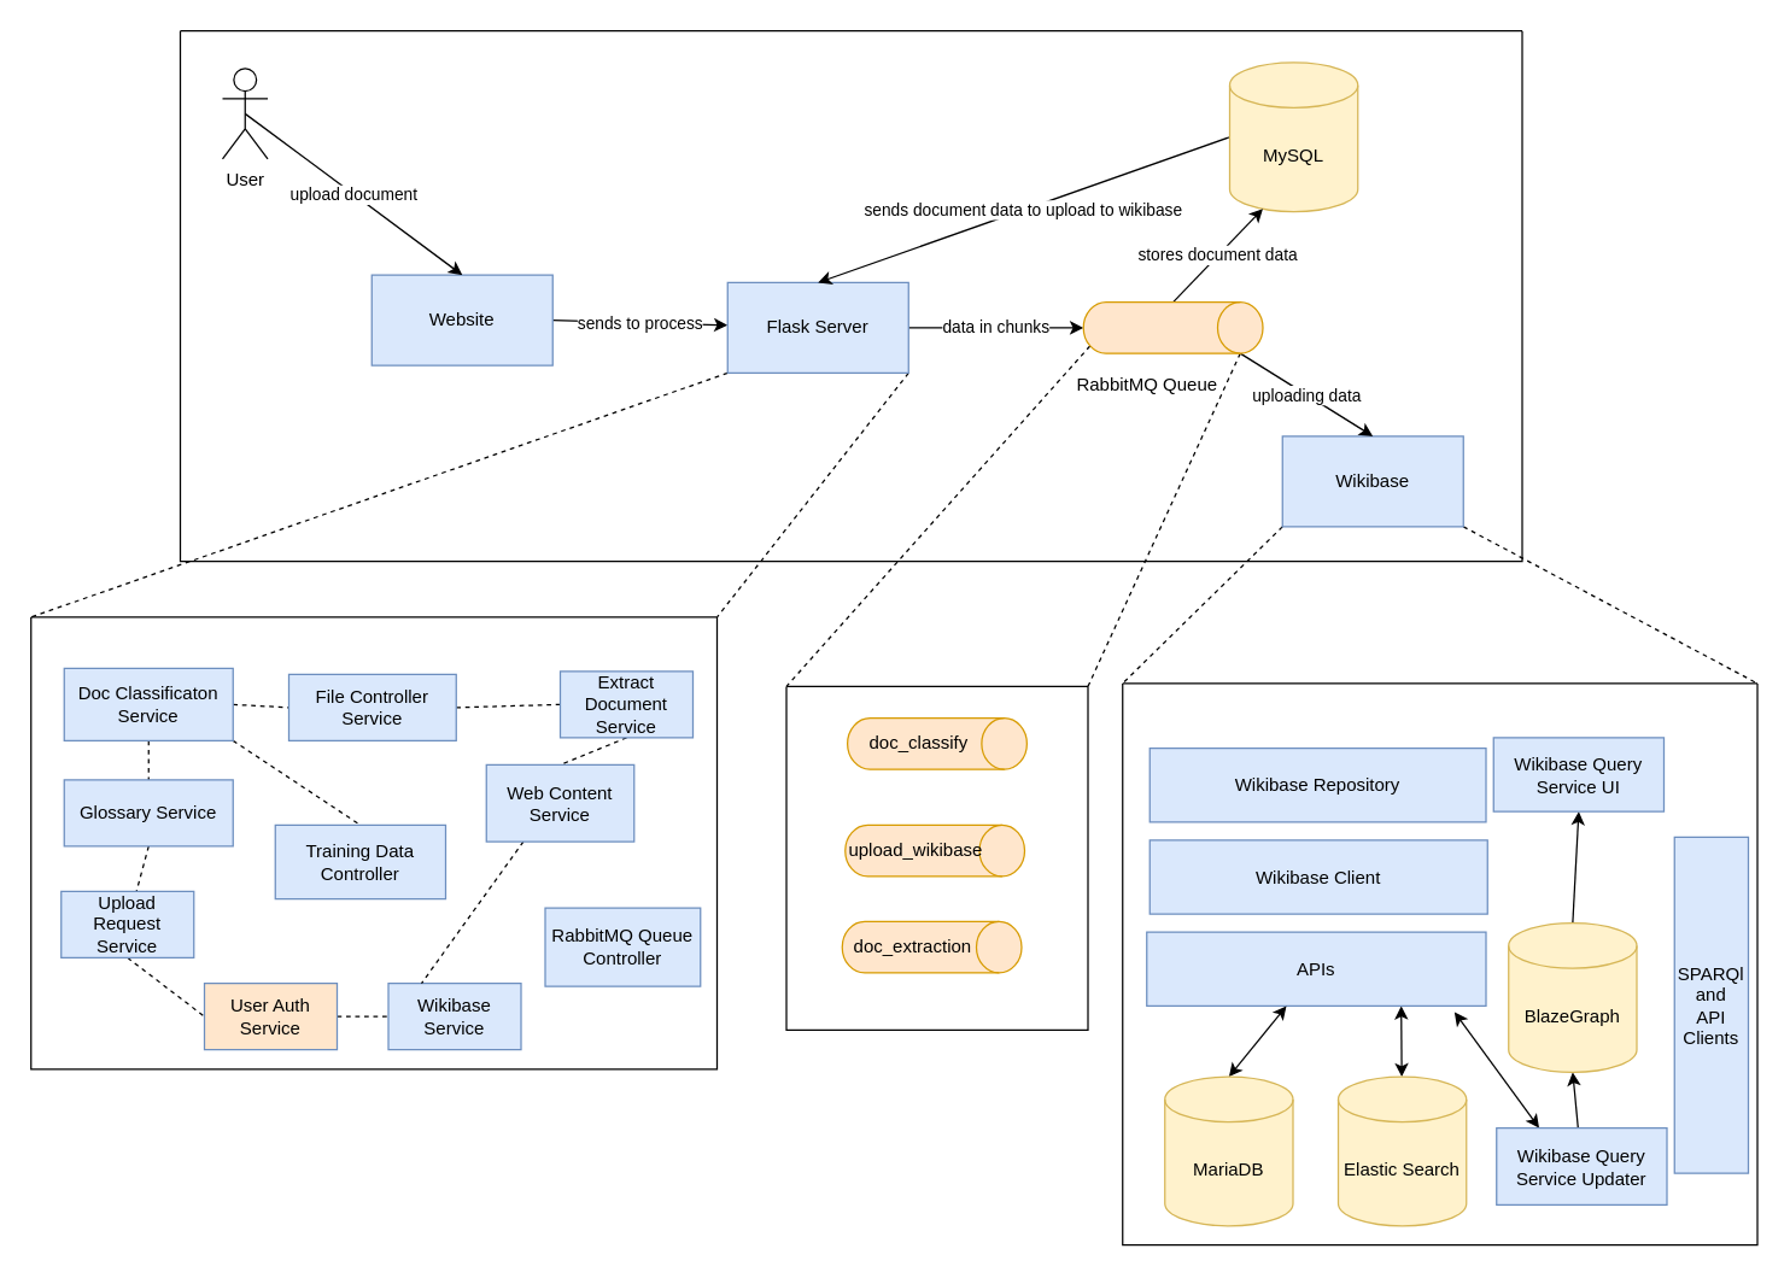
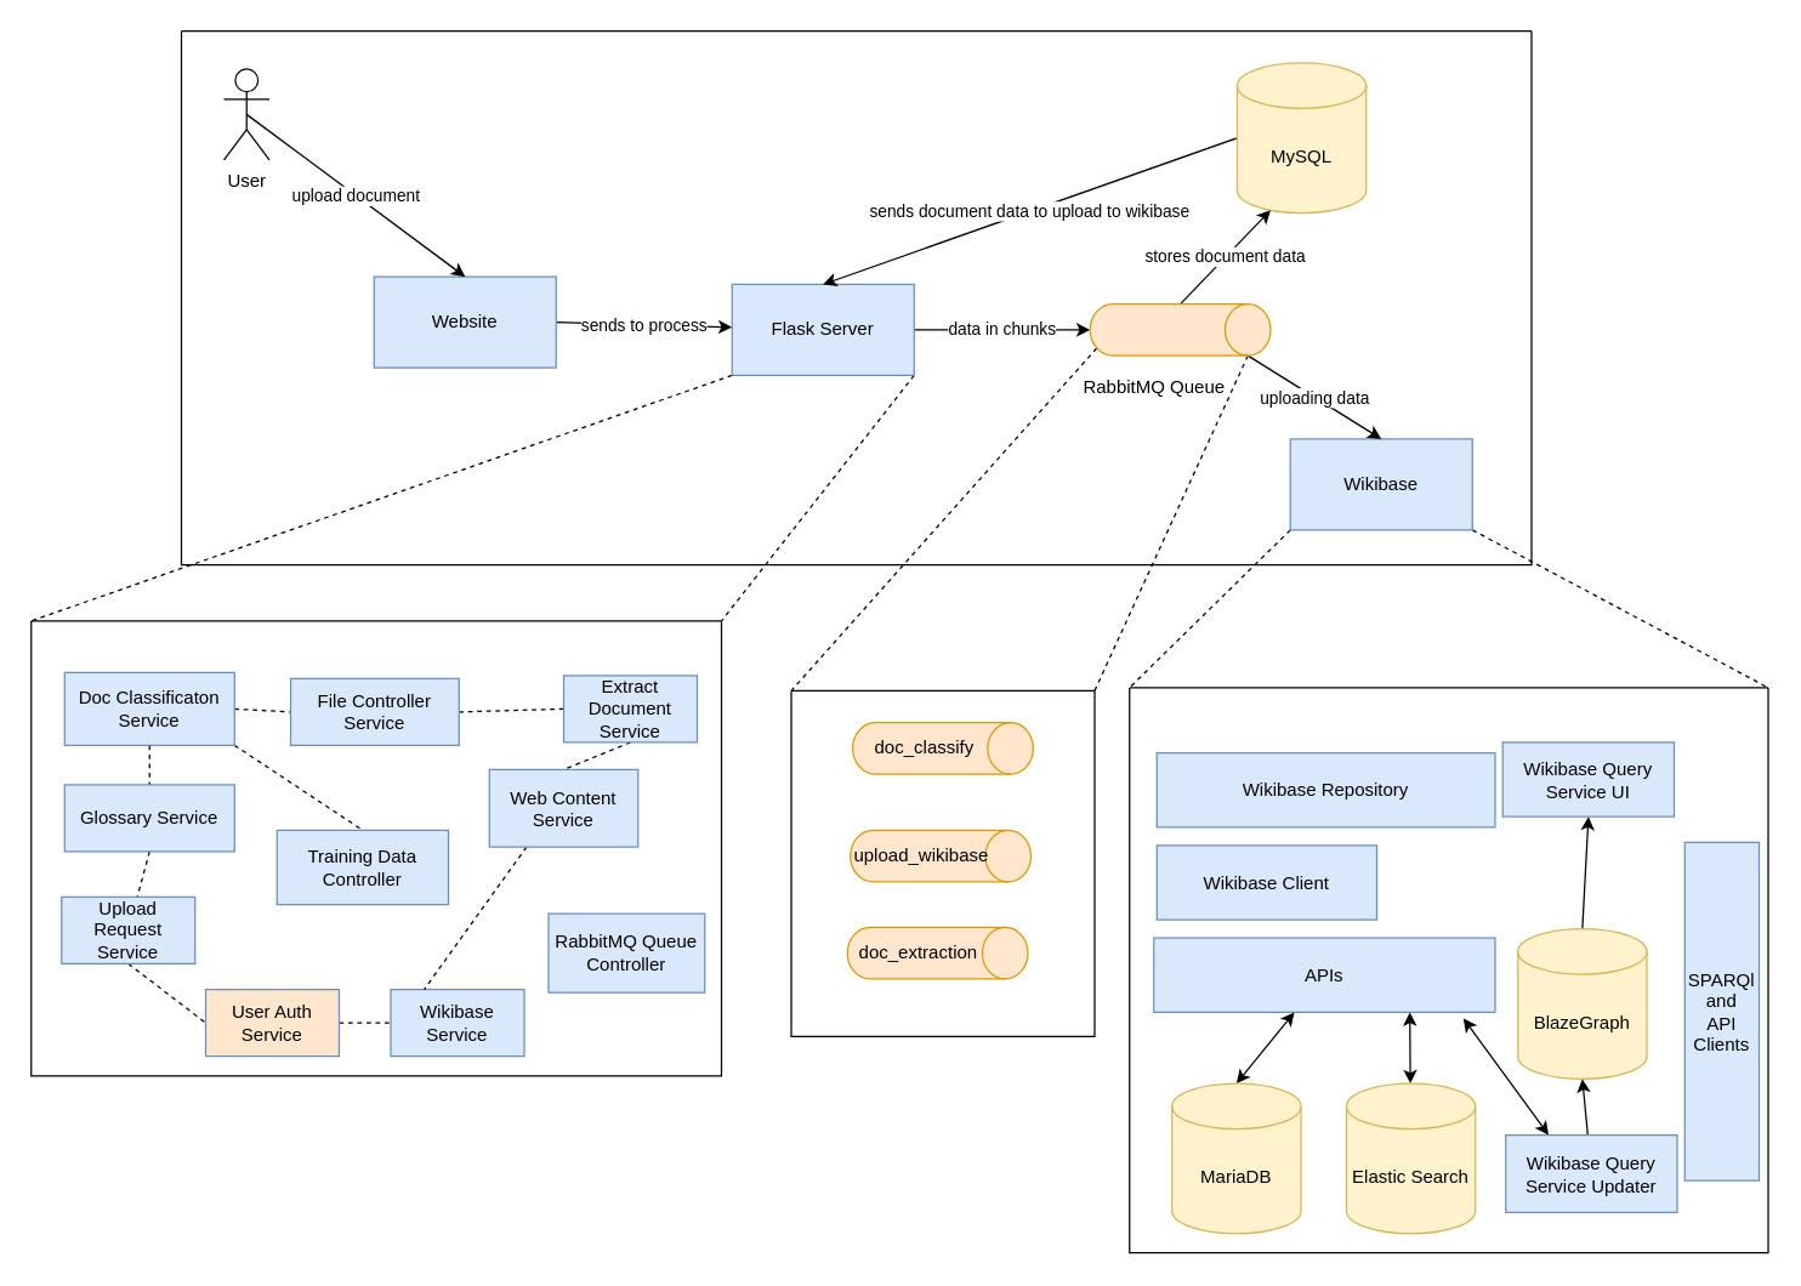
- <mxCell id="45" value="Wikibase Client" style="rounded=0;whiteSpace=wrap;html=1;fillColor=#dae8fc;strokeColor=#6c8ebf;" vertex="1" parent="43"><mxGeometry x="18" y="104" width="224" height="49" as="geometry" /></mxCell>
+ <mxCell id="45" value="Wikibase Client" style="rounded=0;whiteSpace=wrap;html=1;fillColor=#dae8fc;strokeColor=#6c8ebf;" vertex="1" parent="43"><mxGeometry x="18" y="104" width="145" height="49" as="geometry" /></mxCell>
